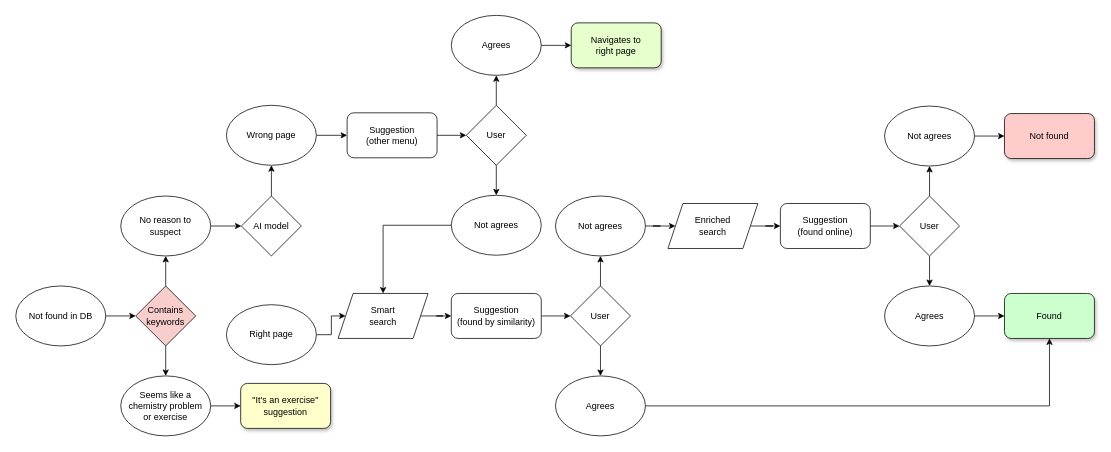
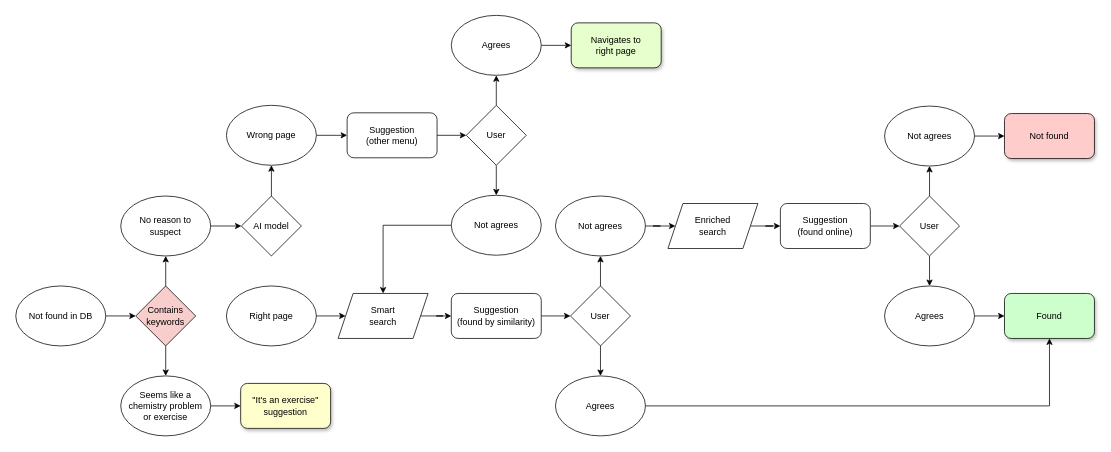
- <mxCell id="10" value="Right page" style="ellipse;whiteSpace=wrap;html=1;" vertex="1" parent="1"><mxGeometry x="301" y="406" width="120" height="80" as="geometry" /></mxCell>
+ <mxCell id="10" value="Right page" style="ellipse;whiteSpace=wrap;html=1;" vertex="1" parent="1"><mxGeometry x="301" y="381" width="120" height="80" as="geometry" /></mxCell>
